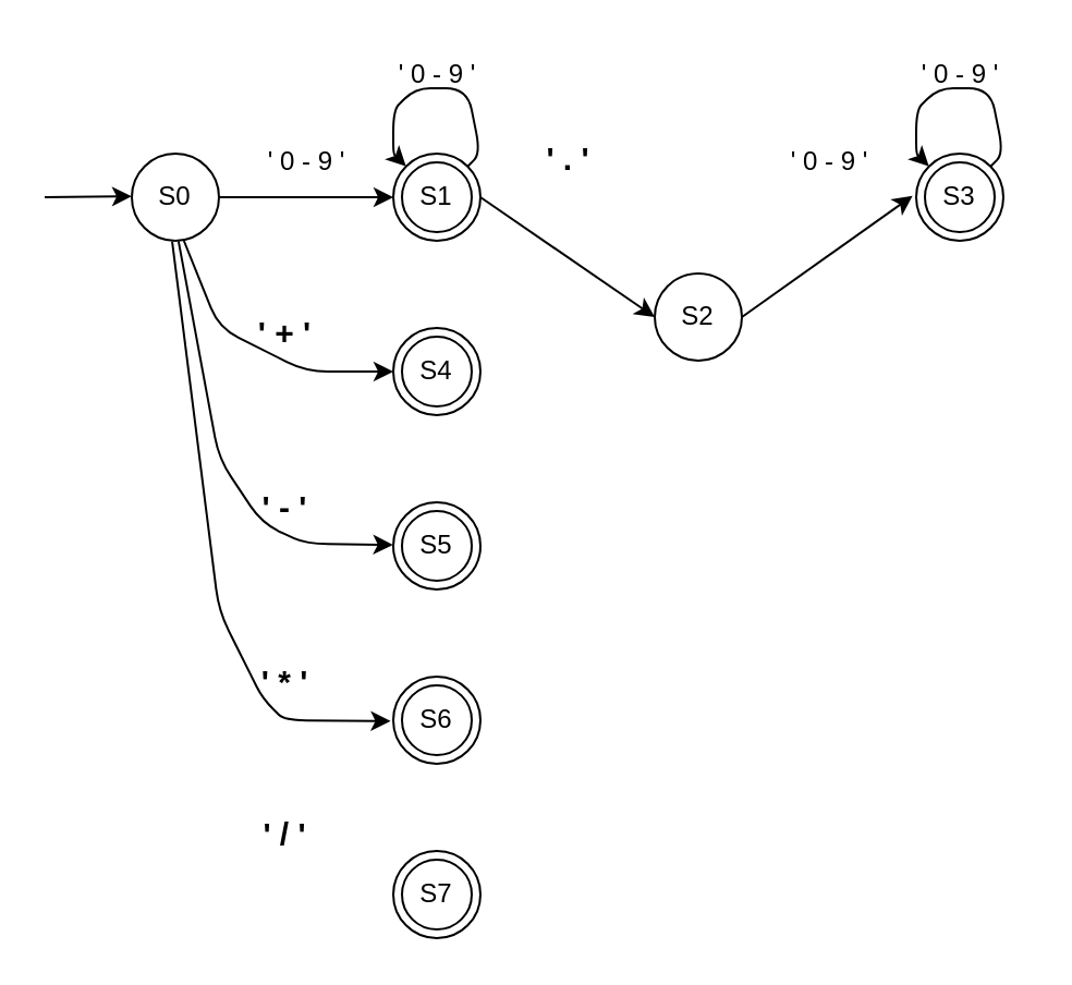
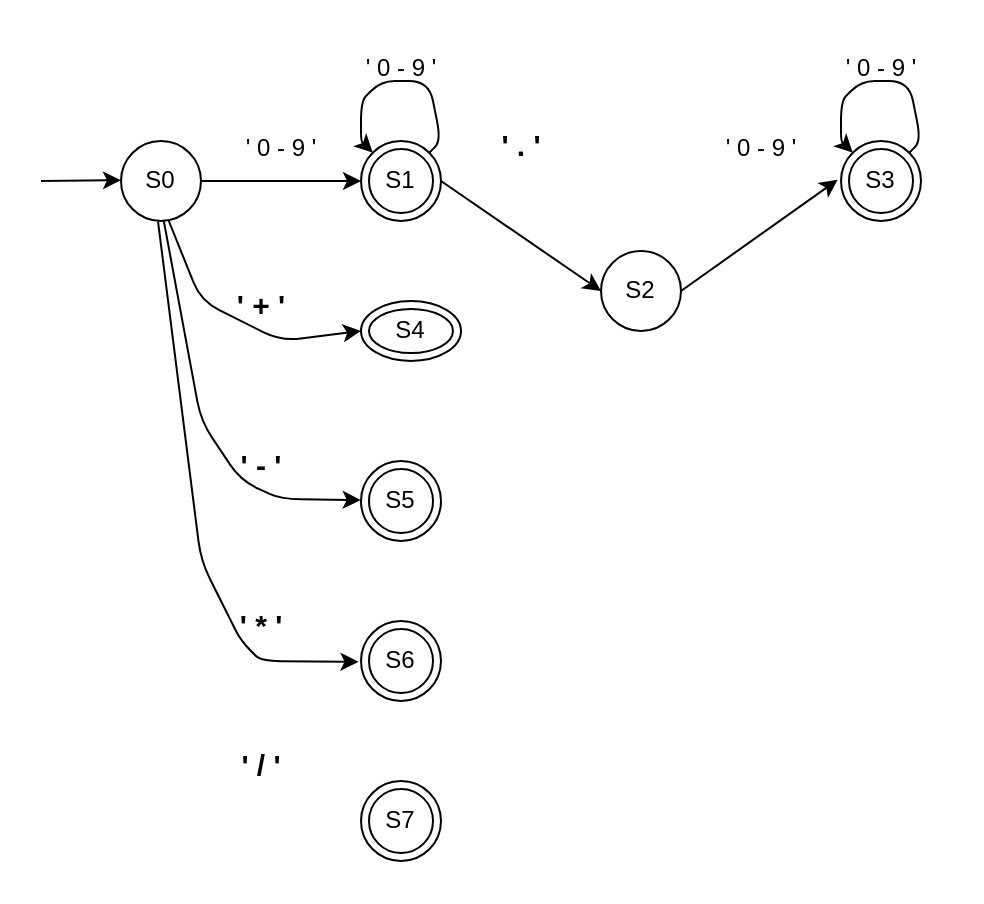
- <mxCell id="6" value="S4" style="ellipse;shape=doubleEllipse;whiteSpace=wrap;html=1;aspect=fixed;" parent="1" vertex="1"><mxGeometry x="180" y="150" width="40" height="40" as="geometry" /></mxCell>
+ <mxCell id="6" value="S4" style="ellipse;shape=doubleEllipse;whiteSpace=wrap;html=1;aspect=fixed;" parent="1" vertex="1"><mxGeometry x="180" y="150" width="50" height="30" as="geometry" /></mxCell>
